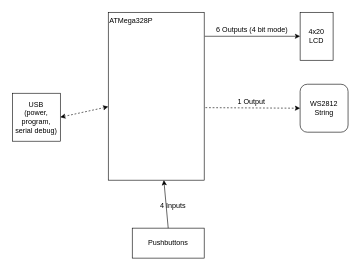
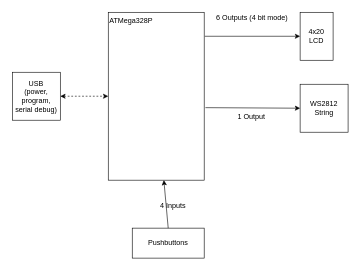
- <mxCell id="9" value="6 Outputs (4 bit mode)" style="text;html=1;strokeColor=none;fillColor=none;align=center;verticalAlign=middle;whiteSpace=wrap;rounded=0;" vertex="1" parent="1"><mxGeometry x="355" y="40" width="130" height="20" as="geometry" /></mxCell>
+ <mxCell id="9" value="6 Outputs (4 bit mode)" style="text;html=1;strokeColor=none;fillColor=none;align=center;verticalAlign=middle;whiteSpace=wrap;rounded=0;" vertex="1" parent="1"><mxGeometry x="355" y="20" width="130" height="20" as="geometry" /></mxCell>
- <mxCell id="10" value="1 Output" style="text;html=1;strokeColor=none;fillColor=none;align=center;verticalAlign=middle;whiteSpace=wrap;rounded=0;" vertex="1" parent="1"><mxGeometry x="354" y="159" width="130" height="20" as="geometry" /></mxCell>
+ <mxCell id="10" value="1 Output" style="text;html=1;strokeColor=none;fillColor=none;align=center;verticalAlign=middle;whiteSpace=wrap;rounded=0;" vertex="1" parent="1"><mxGeometry x="354" y="184" width="130" height="20" as="geometry" /></mxCell>
- <mxCell id="6" value="" style="endArrow=classic;html=1;entryX=0;entryY=0.5;entryDx=0;entryDy=0;exitX=1.013;exitY=0.568;exitDx=0;exitDy=0;exitPerimeter=0;dashed=1;" edge="1" parent="1" source="2" target="5"><mxGeometry width="50" height="50" relative="1" as="geometry"><mxPoint x="370" y="210" as="sourcePoint" /><mxPoint x="470" y="170" as="targetPoint" /></mxGeometry></mxCell>
+ <mxCell id="6" value="" style="endArrow=classic;html=1;entryX=0;entryY=0.5;entryDx=0;entryDy=0;exitX=1.013;exitY=0.568;exitDx=0;exitDy=0;exitPerimeter=0;" edge="1" parent="1" source="2" target="5"><mxGeometry width="50" height="50" relative="1" as="geometry"><mxPoint x="370" y="210" as="sourcePoint" /><mxPoint x="470" y="170" as="targetPoint" /></mxGeometry></mxCell>
- <mxCell id="5" value="WS2812&lt;br&gt;String" style="whiteSpace=wrap;html=1;align=center;rounded=1;" vertex="1" parent="1"><mxGeometry x="500" y="140" width="80" height="80" as="geometry" /></mxCell>
+ <mxCell id="5" value="WS2812&lt;br&gt;String" style="rounded=0;whiteSpace=wrap;html=1;align=center;" vertex="1" parent="1"><mxGeometry x="500" y="140" width="80" height="80" as="geometry" /></mxCell>
- <mxCell id="12" value="USB&lt;br&gt;(power, program, serial debug)" style="rounded=0;whiteSpace=wrap;html=1;align=center;" vertex="1" parent="1"><mxGeometry x="20" y="155" width="80" height="80" as="geometry" /></mxCell>
+ <mxCell id="12" value="USB&lt;br&gt;(power, program, serial debug)" style="rounded=0;whiteSpace=wrap;html=1;align=center;" vertex="1" parent="1"><mxGeometry x="20" y="120" width="80" height="80" as="geometry" /></mxCell>
